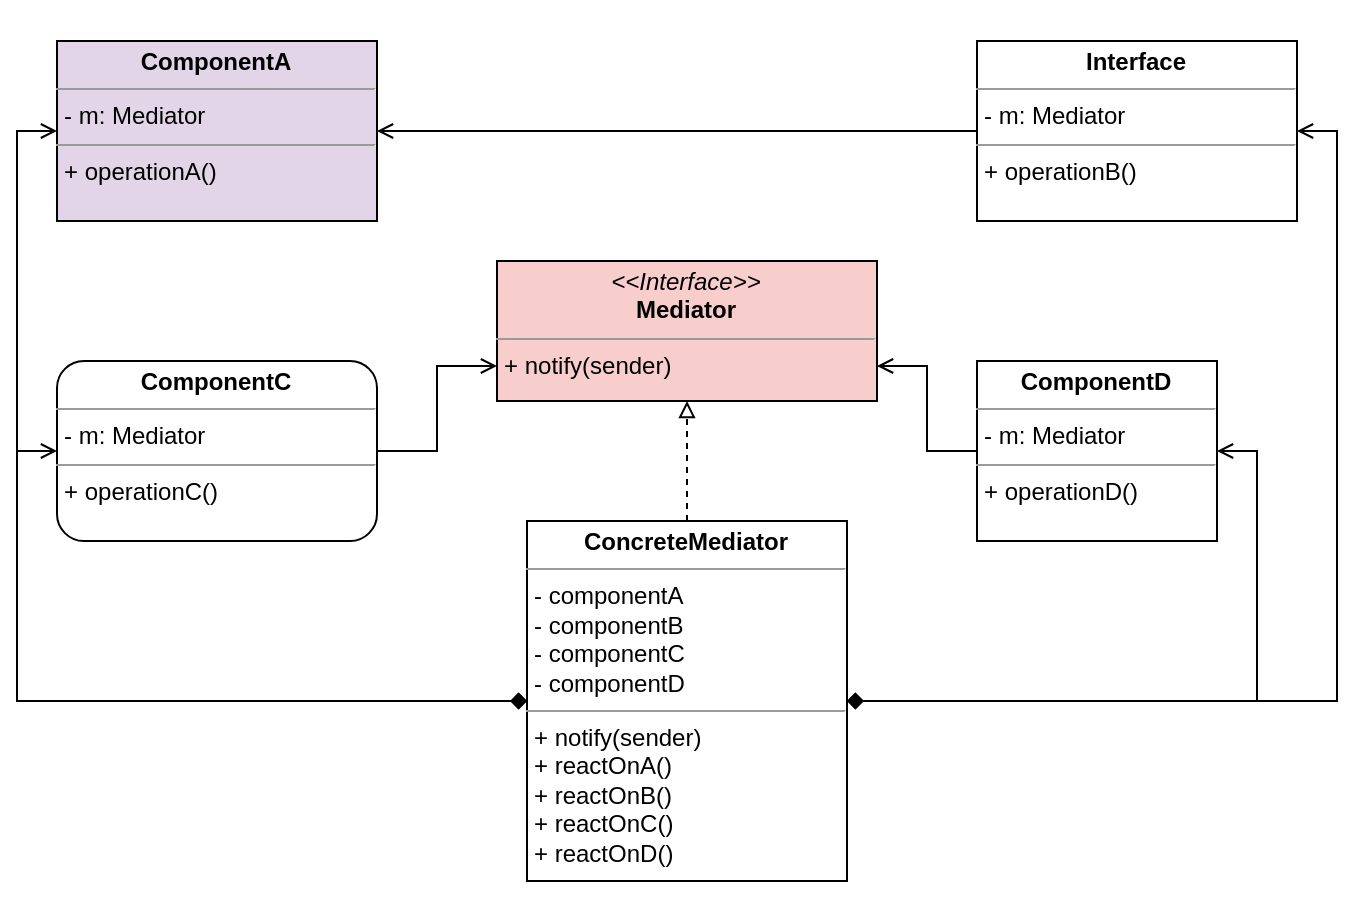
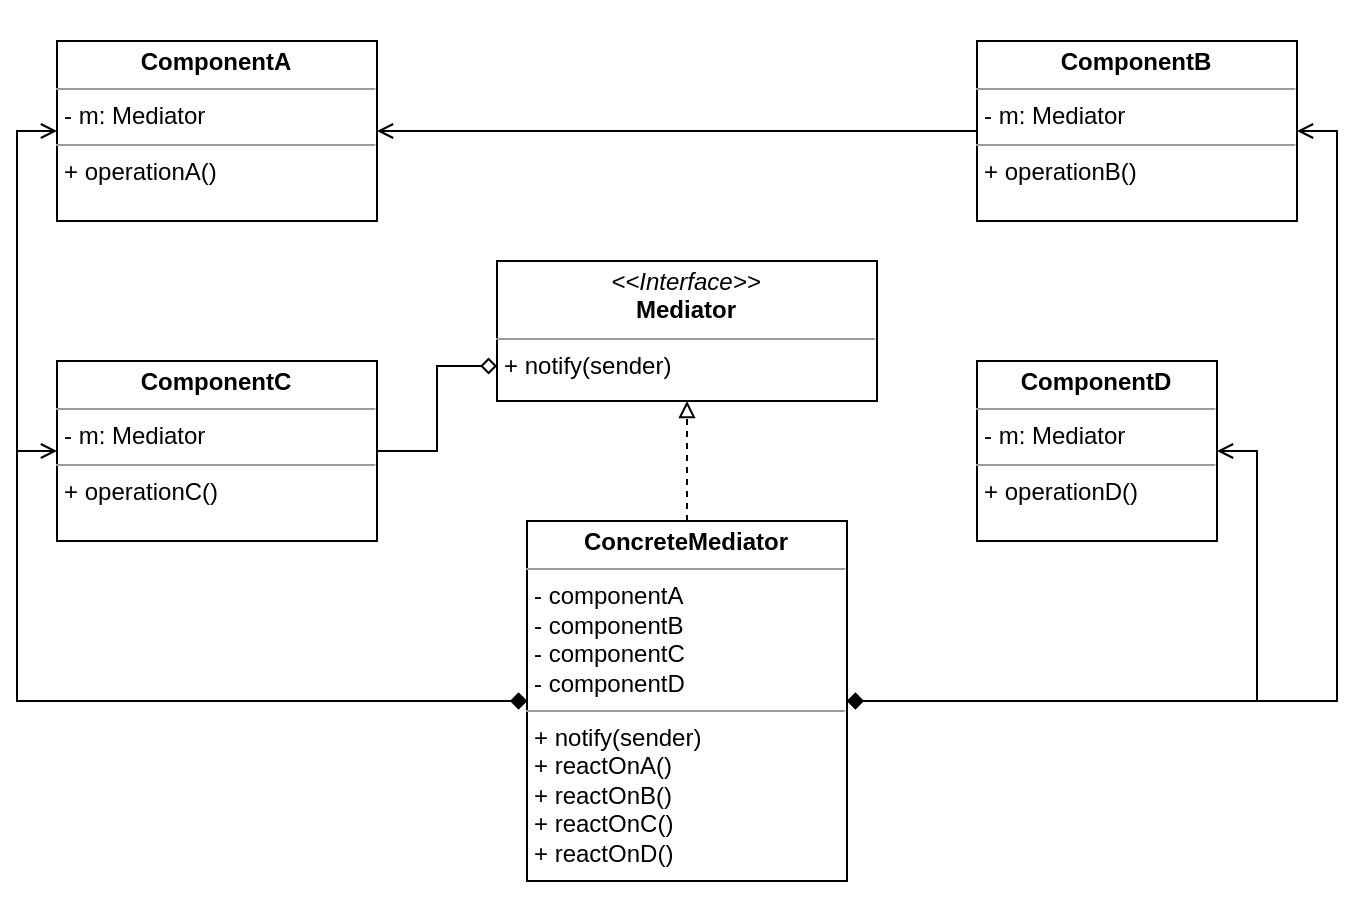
- <mxCell id="6" value="&lt;p style=&quot;margin:0px;margin-top:4px;text-align:center;&quot;&gt;&lt;b&gt;Interface&lt;/b&gt;&lt;/p&gt;&lt;hr size=&quot;1&quot;&gt;&lt;p style=&quot;margin:0px;margin-left:4px;&quot;&gt;- m: Mediator&lt;/p&gt;&lt;hr size=&quot;1&quot;&gt;&lt;p style=&quot;margin:0px;margin-left:4px;&quot;&gt;+ operationB()&lt;/p&gt;" style="verticalAlign=top;align=left;overflow=fill;fontSize=12;fontFamily=Helvetica;html=1;" vertex="1" parent="1"><mxGeometry x="480" y="20" width="160" height="90" as="geometry" /></mxCell>
+ <mxCell id="6" value="&lt;p style=&quot;margin:0px;margin-top:4px;text-align:center;&quot;&gt;&lt;b&gt;ComponentB&lt;/b&gt;&lt;/p&gt;&lt;hr size=&quot;1&quot;&gt;&lt;p style=&quot;margin:0px;margin-left:4px;&quot;&gt;- m: Mediator&lt;/p&gt;&lt;hr size=&quot;1&quot;&gt;&lt;p style=&quot;margin:0px;margin-left:4px;&quot;&gt;+ operationB()&lt;/p&gt;" style="verticalAlign=top;align=left;overflow=fill;fontSize=12;fontFamily=Helvetica;html=1;" vertex="1" parent="1"><mxGeometry x="480" y="20" width="160" height="90" as="geometry" /></mxCell>
- <mxCell id="2" value="&lt;p style=&quot;margin:0px;margin-top:4px;text-align:center;&quot;&gt;&lt;b&gt;ComponentA&lt;/b&gt;&lt;/p&gt;&lt;hr size=&quot;1&quot;&gt;&lt;p style=&quot;margin:0px;margin-left:4px;&quot;&gt;- m: Mediator&lt;/p&gt;&lt;hr size=&quot;1&quot;&gt;&lt;p style=&quot;margin:0px;margin-left:4px;&quot;&gt;+ operationA()&lt;/p&gt;" style="verticalAlign=top;align=left;overflow=fill;fontSize=12;fontFamily=Helvetica;html=1;fillColor=#e1d5e7;" vertex="1" parent="1"><mxGeometry x="20" y="20" width="160" height="90" as="geometry" /></mxCell>
+ <mxCell id="2" value="&lt;p style=&quot;margin:0px;margin-top:4px;text-align:center;&quot;&gt;&lt;b&gt;ComponentA&lt;/b&gt;&lt;/p&gt;&lt;hr size=&quot;1&quot;&gt;&lt;p style=&quot;margin:0px;margin-left:4px;&quot;&gt;- m: Mediator&lt;/p&gt;&lt;hr size=&quot;1&quot;&gt;&lt;p style=&quot;margin:0px;margin-left:4px;&quot;&gt;+ operationA()&lt;/p&gt;" style="verticalAlign=top;align=left;overflow=fill;fontSize=12;fontFamily=Helvetica;html=1;" vertex="1" parent="1"><mxGeometry x="20" y="20" width="160" height="90" as="geometry" /></mxCell>
- <mxCell id="9" value="&lt;p style=&quot;margin:0px;margin-top:4px;text-align:center;&quot;&gt;&lt;i&gt;&amp;lt;&amp;lt;Interface&amp;gt;&amp;gt;&lt;/i&gt;&lt;br&gt;&lt;b&gt;Mediator&lt;/b&gt;&lt;/p&gt;&lt;hr size=&quot;1&quot;&gt;&lt;p style=&quot;margin:0px;margin-left:4px;&quot;&gt;+ notify(sender)&lt;/p&gt;" style="verticalAlign=top;align=left;overflow=fill;fontSize=12;fontFamily=Helvetica;html=1;fillColor=#f8cecc;" vertex="1" parent="1"><mxGeometry x="240" y="130" width="190" height="70" as="geometry" /></mxCell>
+ <mxCell id="9" value="&lt;p style=&quot;margin:0px;margin-top:4px;text-align:center;&quot;&gt;&lt;i&gt;&amp;lt;&amp;lt;Interface&amp;gt;&amp;gt;&lt;/i&gt;&lt;br&gt;&lt;b&gt;Mediator&lt;/b&gt;&lt;/p&gt;&lt;hr size=&quot;1&quot;&gt;&lt;p style=&quot;margin:0px;margin-left:4px;&quot;&gt;+ notify(sender)&lt;/p&gt;" style="verticalAlign=top;align=left;overflow=fill;fontSize=12;fontFamily=Helvetica;html=1;" vertex="1" parent="1"><mxGeometry x="240" y="130" width="190" height="70" as="geometry" /></mxCell>
- <mxCell id="3" style="edgeStyle=orthogonalEdgeStyle;rounded=0;orthogonalLoop=1;jettySize=auto;html=1;exitX=1;exitY=0.5;exitDx=0;exitDy=0;entryX=0;entryY=0.75;entryDx=0;entryDy=0;endArrow=open;endFill=0;" edge="1" parent="1" source="4" target="9"><mxGeometry relative="1" as="geometry" /></mxCell>
+ <mxCell id="3" style="edgeStyle=orthogonalEdgeStyle;rounded=0;orthogonalLoop=1;jettySize=auto;html=1;exitX=1;exitY=0.5;exitDx=0;exitDy=0;entryX=0;entryY=0.75;entryDx=0;entryDy=0;endArrow=diamond;endFill=0;" edge="1" parent="1" source="4" target="9"><mxGeometry relative="1" as="geometry" /></mxCell>
- <mxCell id="7" style="edgeStyle=orthogonalEdgeStyle;rounded=0;orthogonalLoop=1;jettySize=auto;html=1;exitX=0;exitY=0.5;exitDx=0;exitDy=0;entryX=1;entryY=0.75;entryDx=0;entryDy=0;endArrow=open;endFill=0;" edge="1" parent="1" source="8" target="9"><mxGeometry relative="1" as="geometry" /></mxCell>
- <mxCell id="4" value="&lt;p style=&quot;margin:0px;margin-top:4px;text-align:center;&quot;&gt;&lt;b&gt;ComponentC&lt;/b&gt;&lt;/p&gt;&lt;hr size=&quot;1&quot;&gt;&lt;p style=&quot;margin:0px;margin-left:4px;&quot;&gt;- m: Mediator&lt;/p&gt;&lt;hr size=&quot;1&quot;&gt;&lt;p style=&quot;margin:0px;margin-left:4px;&quot;&gt;+ operationC()&lt;/p&gt;" style="verticalAlign=top;align=left;overflow=fill;fontSize=12;fontFamily=Helvetica;html=1;rounded=1;" vertex="1" parent="1"><mxGeometry x="20" y="180" width="160" height="90" as="geometry" /></mxCell>
+ <mxCell id="4" value="&lt;p style=&quot;margin:0px;margin-top:4px;text-align:center;&quot;&gt;&lt;b&gt;ComponentC&lt;/b&gt;&lt;/p&gt;&lt;hr size=&quot;1&quot;&gt;&lt;p style=&quot;margin:0px;margin-left:4px;&quot;&gt;- m: Mediator&lt;/p&gt;&lt;hr size=&quot;1&quot;&gt;&lt;p style=&quot;margin:0px;margin-left:4px;&quot;&gt;+ operationC()&lt;/p&gt;" style="verticalAlign=top;align=left;overflow=fill;fontSize=12;fontFamily=Helvetica;html=1;" vertex="1" parent="1"><mxGeometry x="20" y="180" width="160" height="90" as="geometry" /></mxCell>
